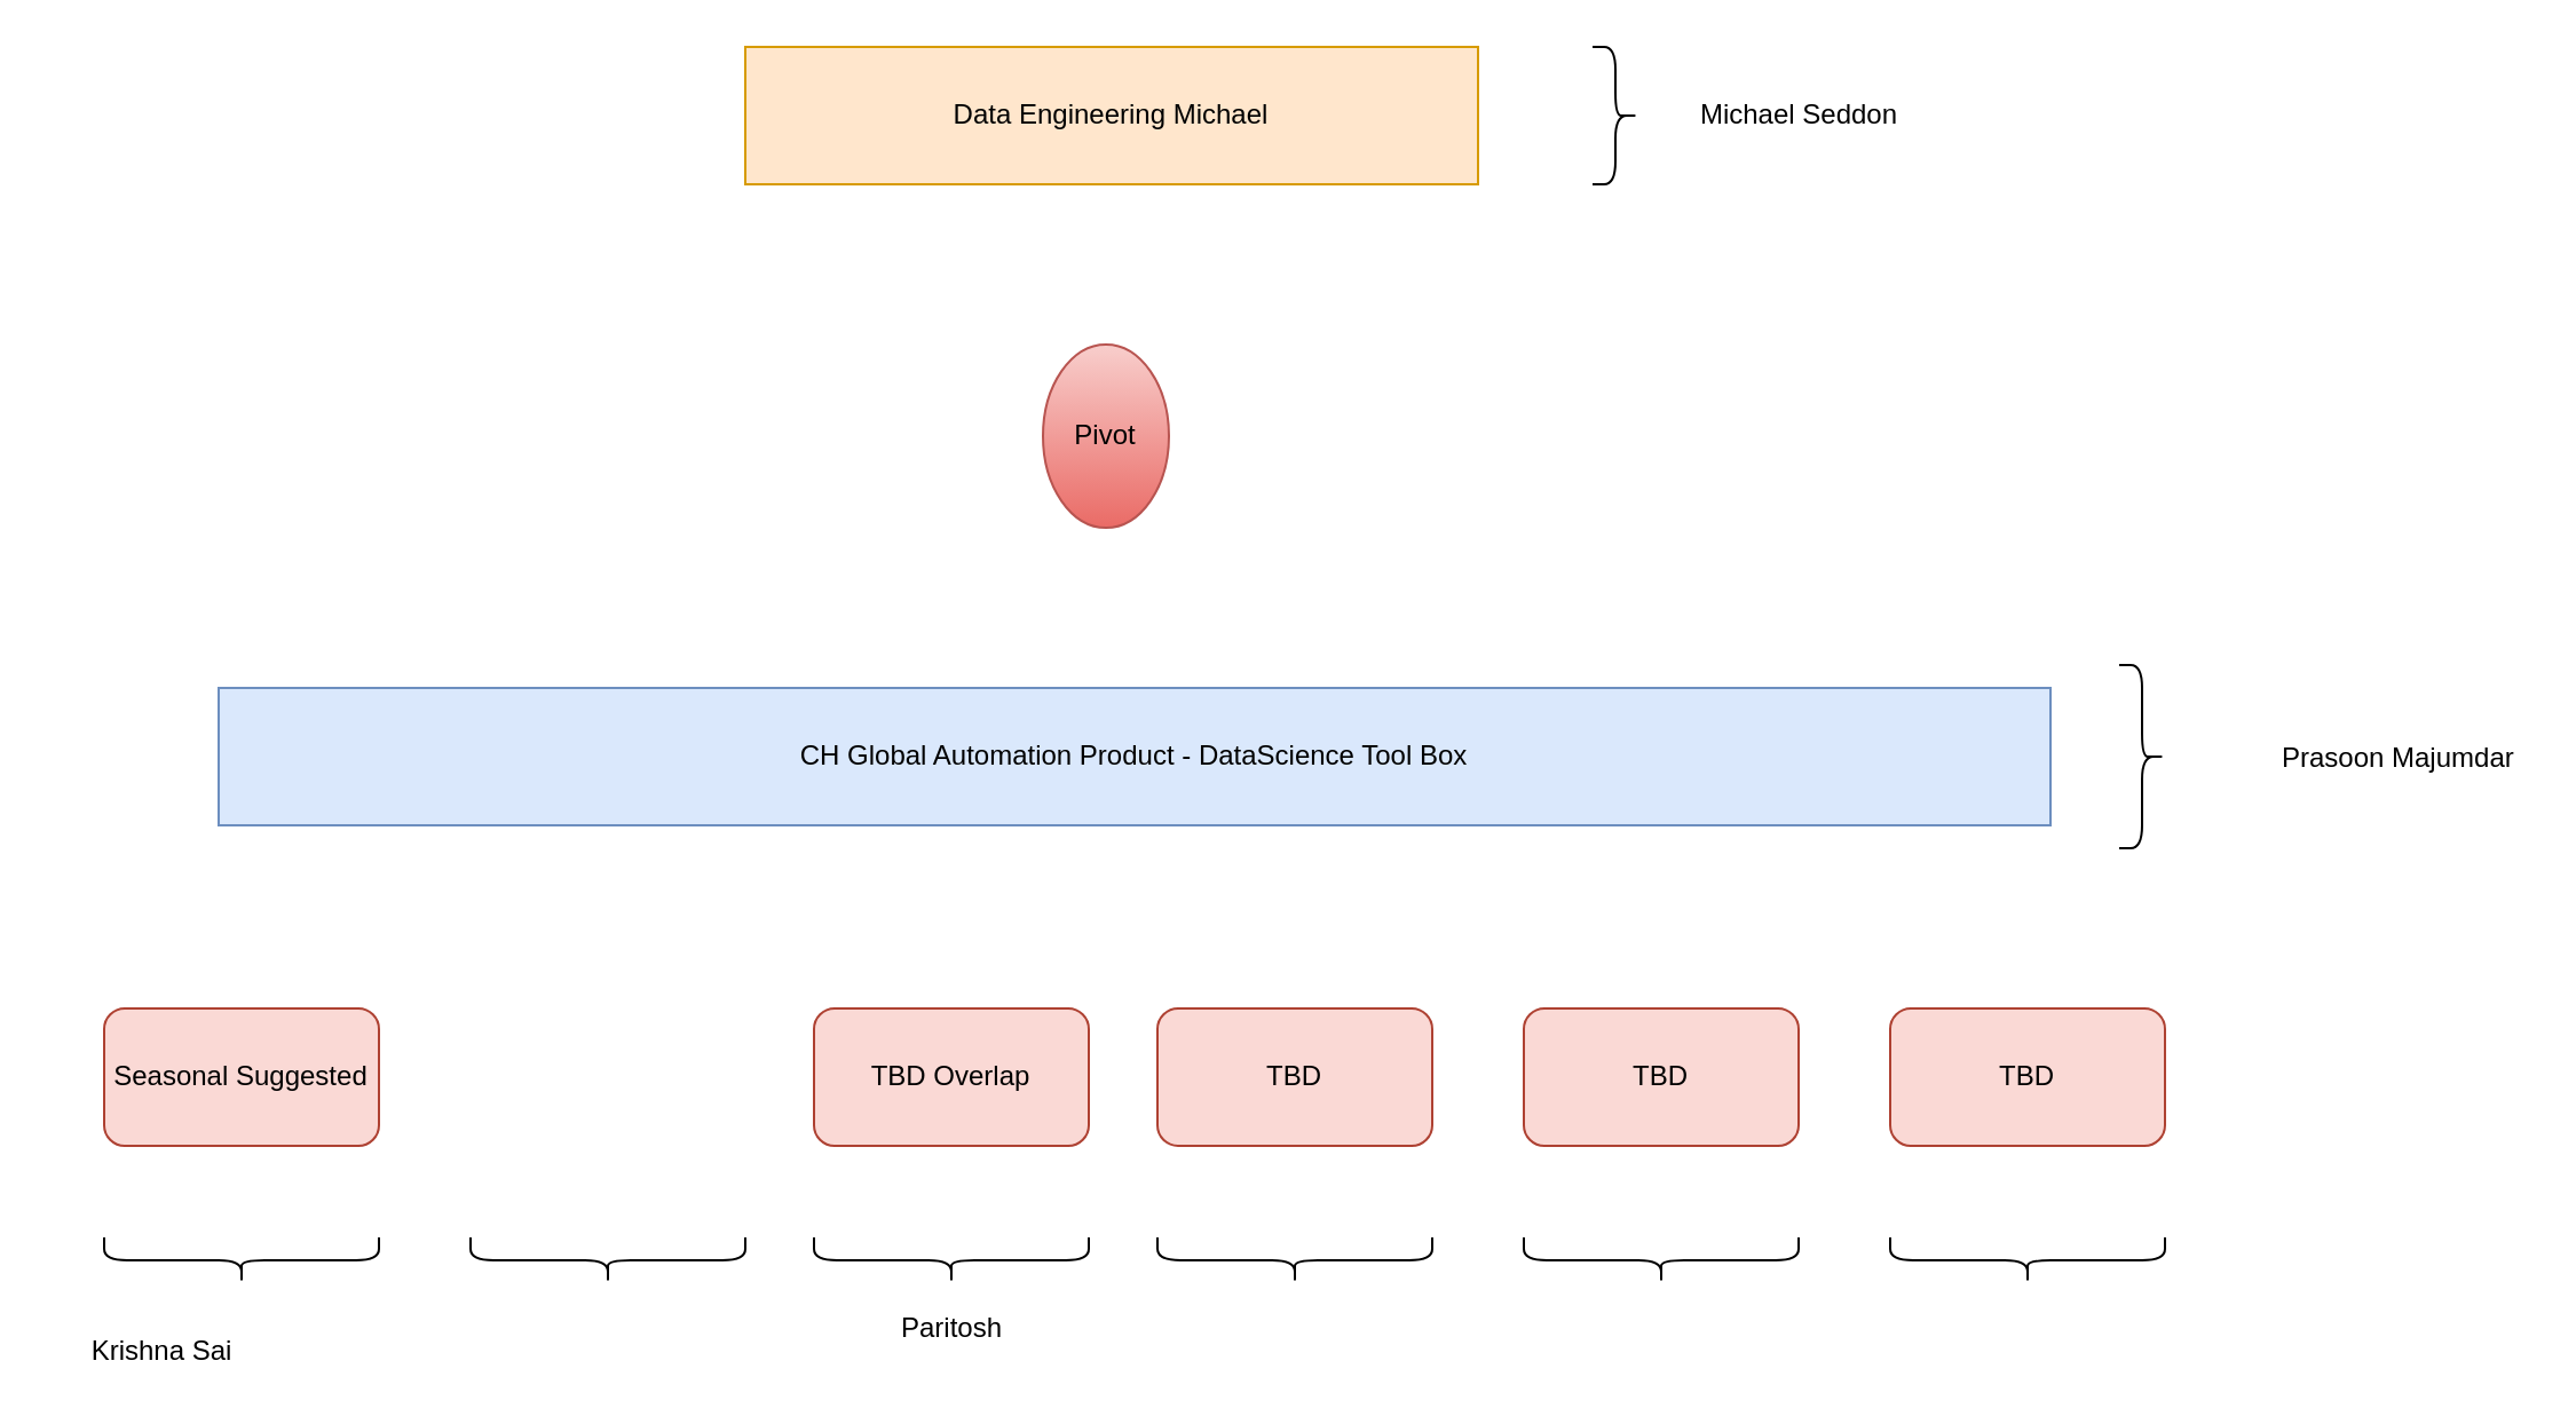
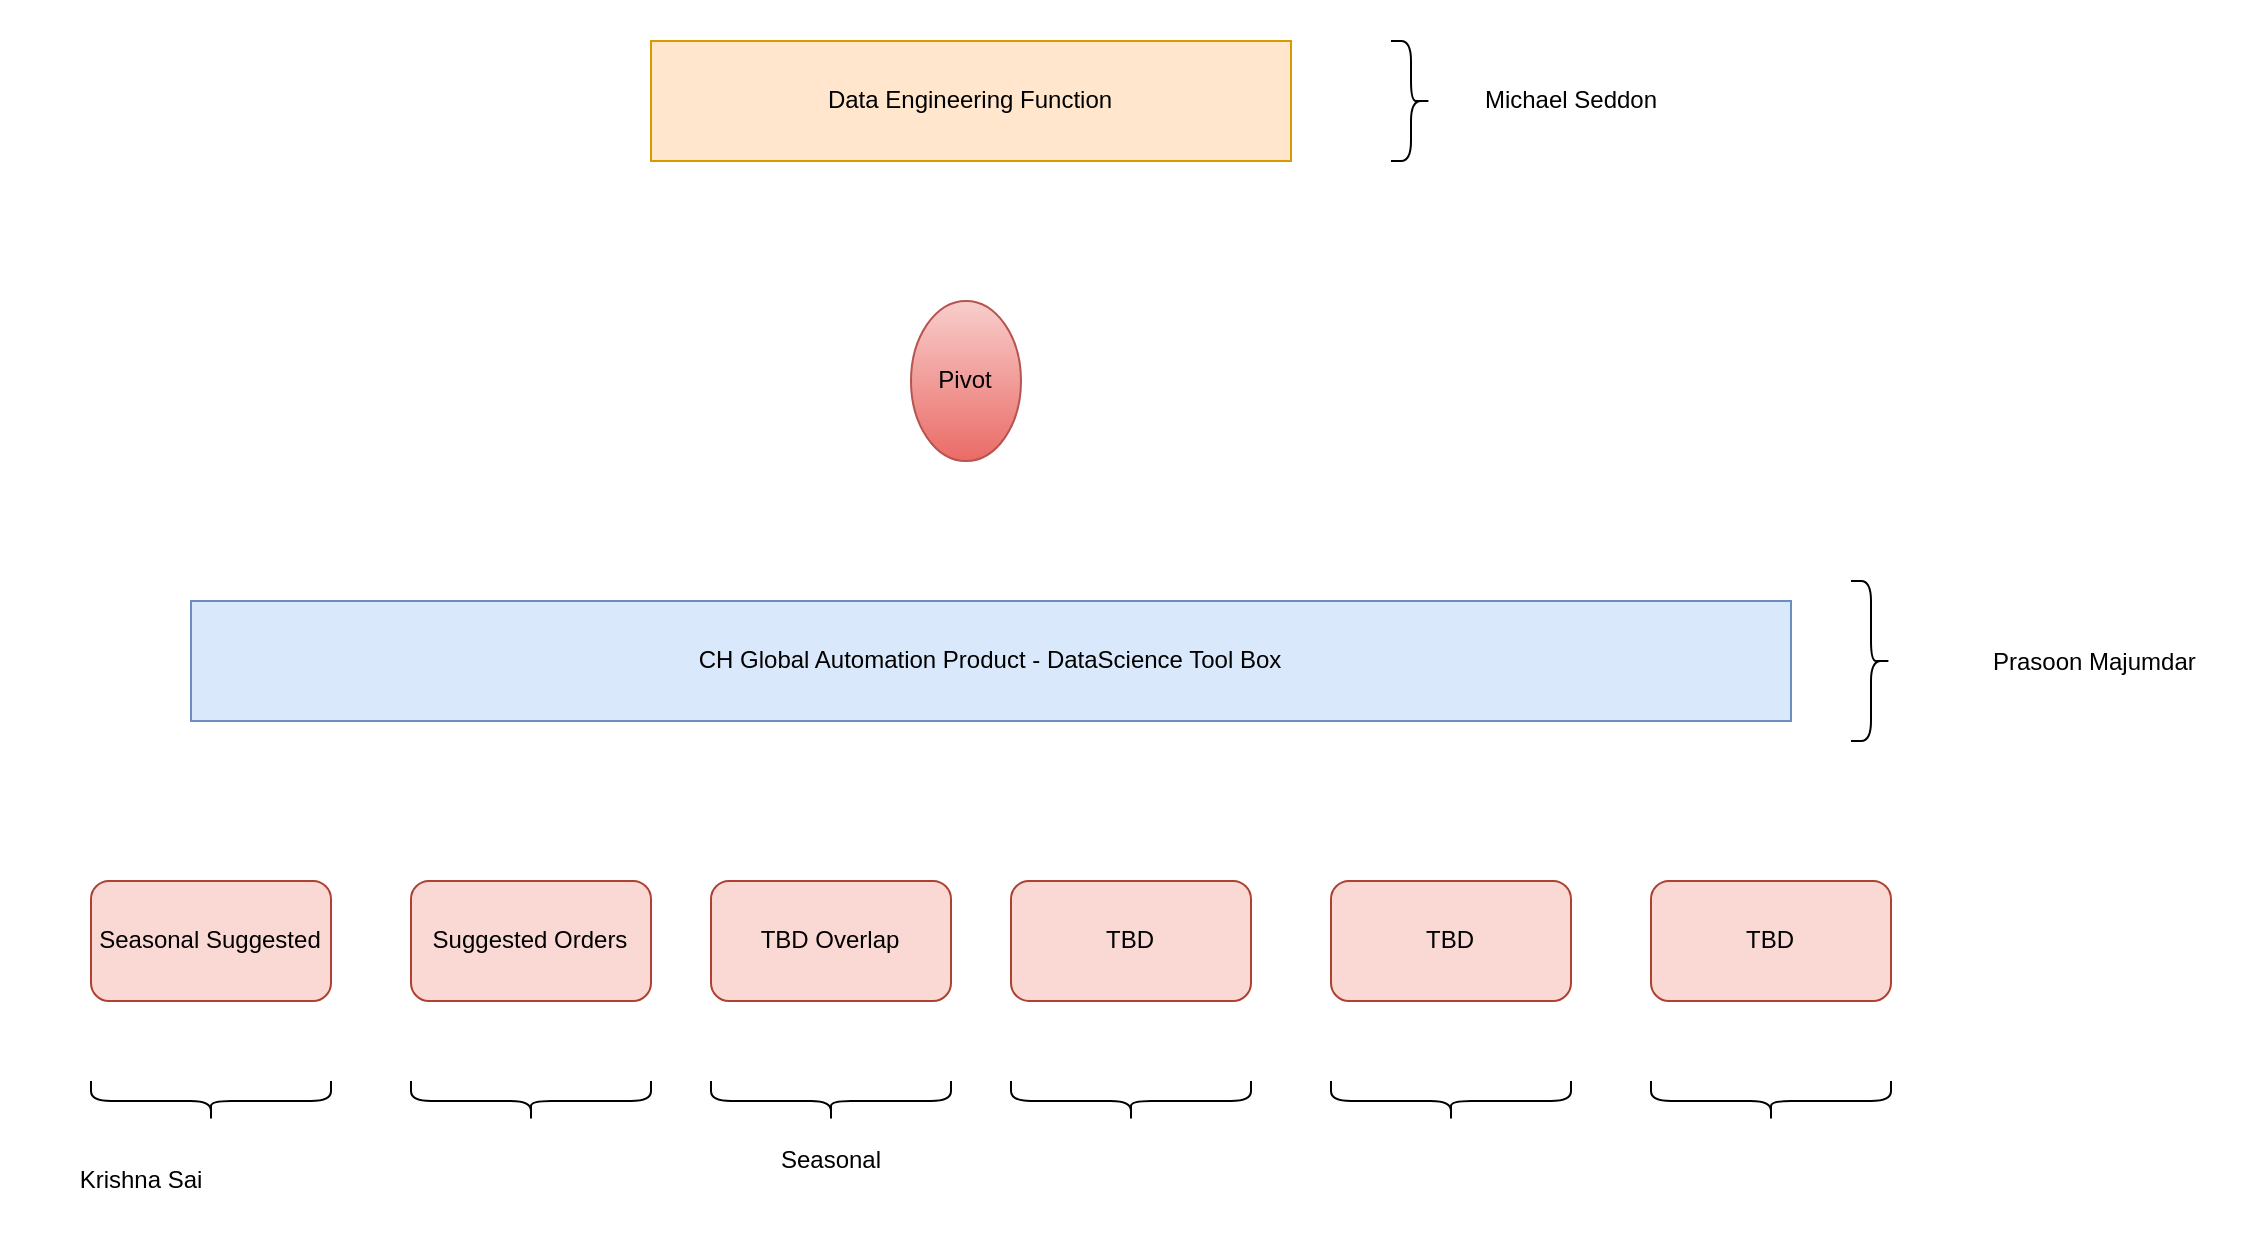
- <mxCell id="2" value="Data Engineering Michael" style="rounded=0;whiteSpace=wrap;html=1;fillColor=#ffe6cc;strokeColor=#d79b00;" vertex="1" parent="1"><mxGeometry x="325" y="20" width="320" height="60" as="geometry" /></mxCell>
+ <mxCell id="2" value="Data Engineering Function" style="rounded=0;whiteSpace=wrap;html=1;fillColor=#ffe6cc;strokeColor=#d79b00;" vertex="1" parent="1"><mxGeometry x="325" y="20" width="320" height="60" as="geometry" /></mxCell>
+ <mxCell id="3" value="Suggested Orders" style="rounded=1;whiteSpace=wrap;html=1;fillColor=#fad9d5;strokeColor=#ae4132;" vertex="1" parent="1"><mxGeometry x="205" y="440" width="120" height="60" as="geometry" /></mxCell>
- <mxCell id="22" value="Paritosh" style="text;html=1;align=center;verticalAlign=middle;resizable=0;points=[];autosize=1;" vertex="1" parent="1"><mxGeometry x="375" y="570" width="80" height="20" as="geometry" /></mxCell>
+ <mxCell id="22" value="Seasonal" style="text;html=1;align=center;verticalAlign=middle;resizable=0;points=[];autosize=1;" vertex="1" parent="1"><mxGeometry x="375" y="570" width="80" height="20" as="geometry" /></mxCell>
